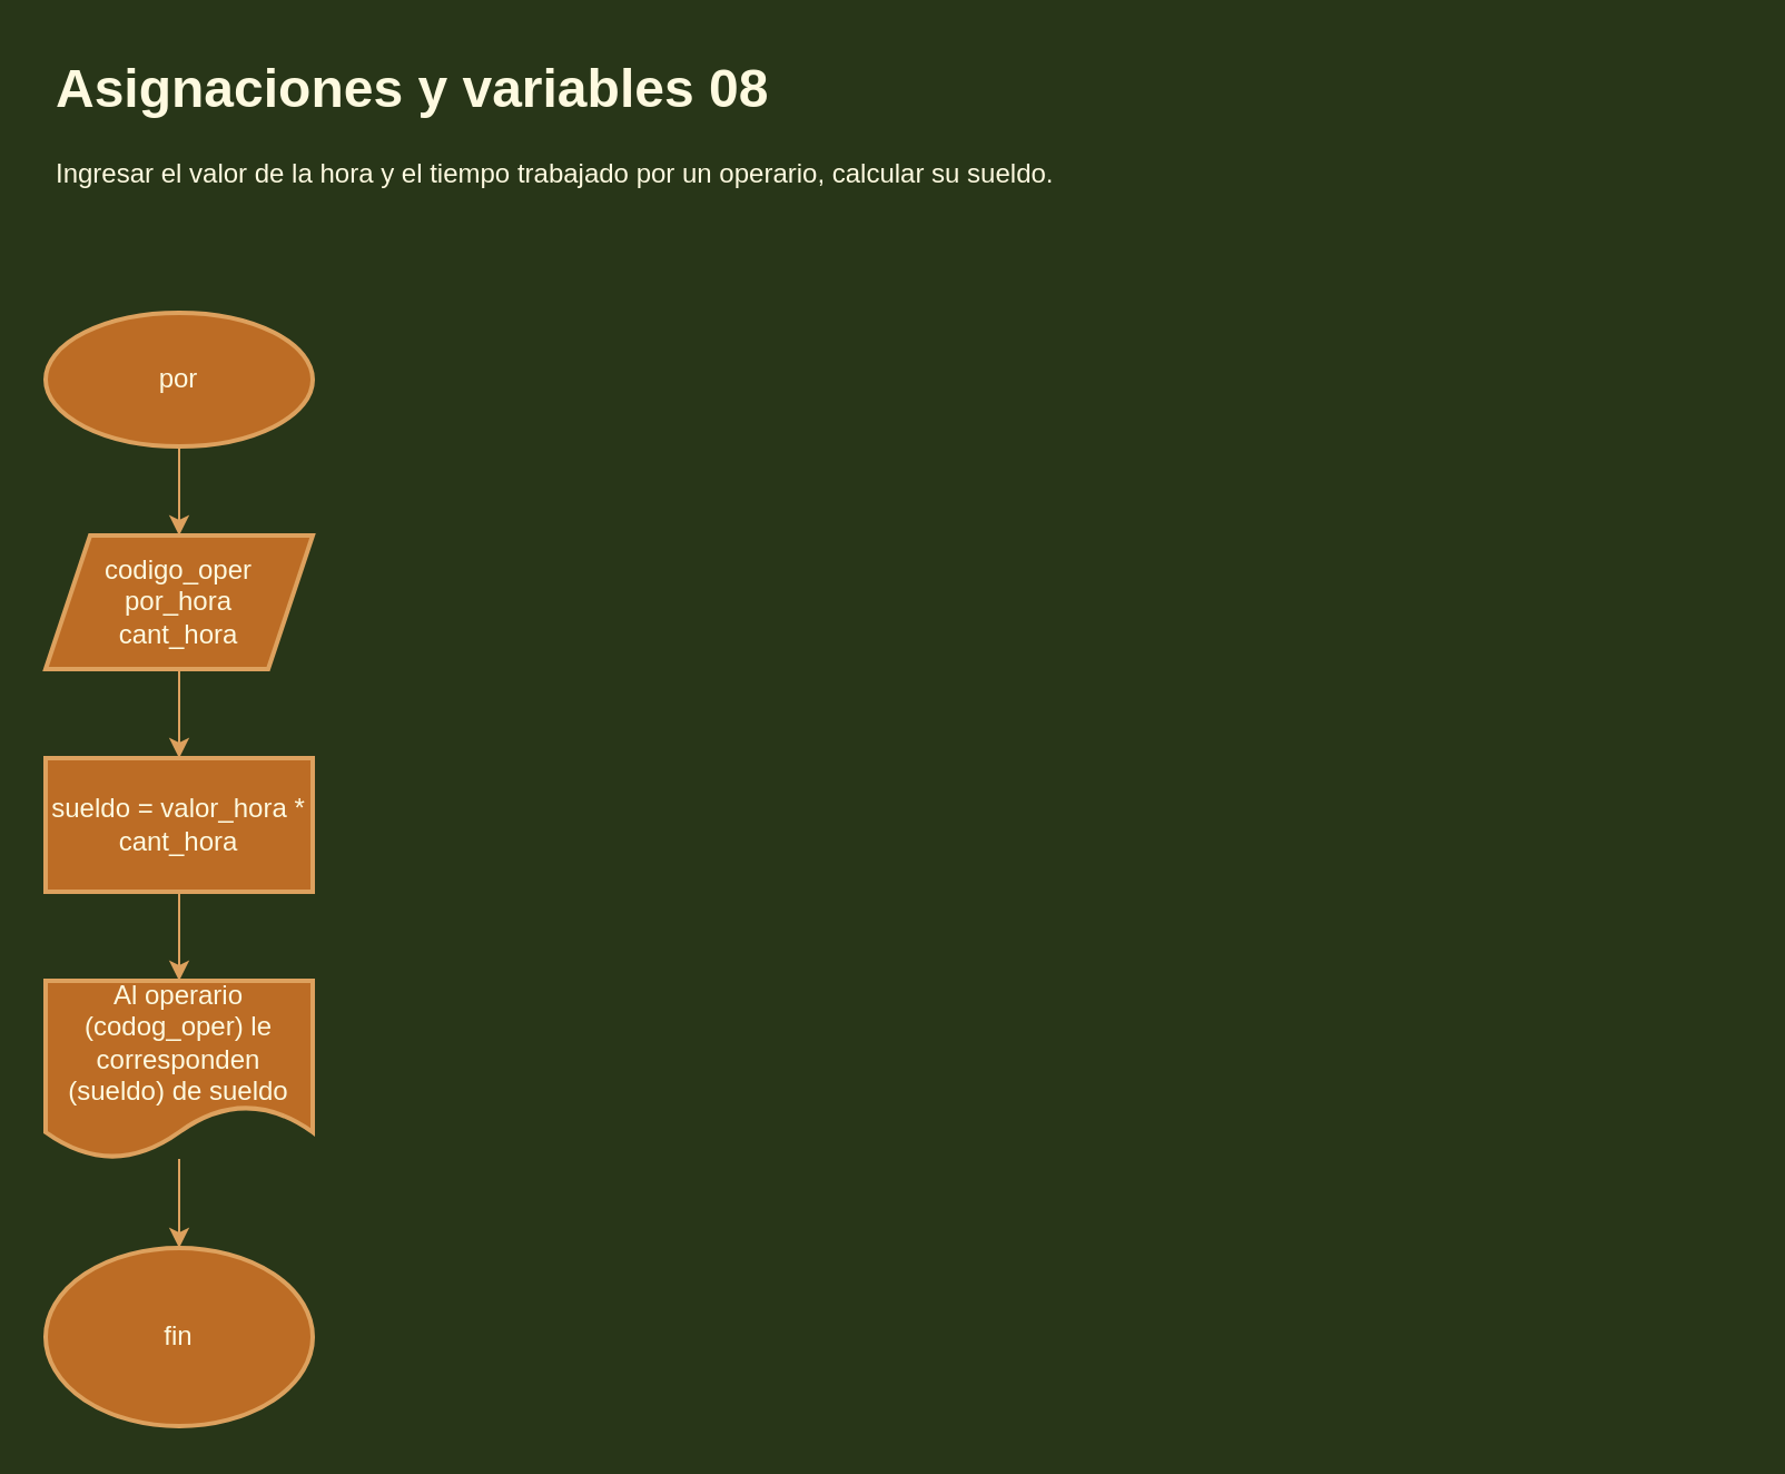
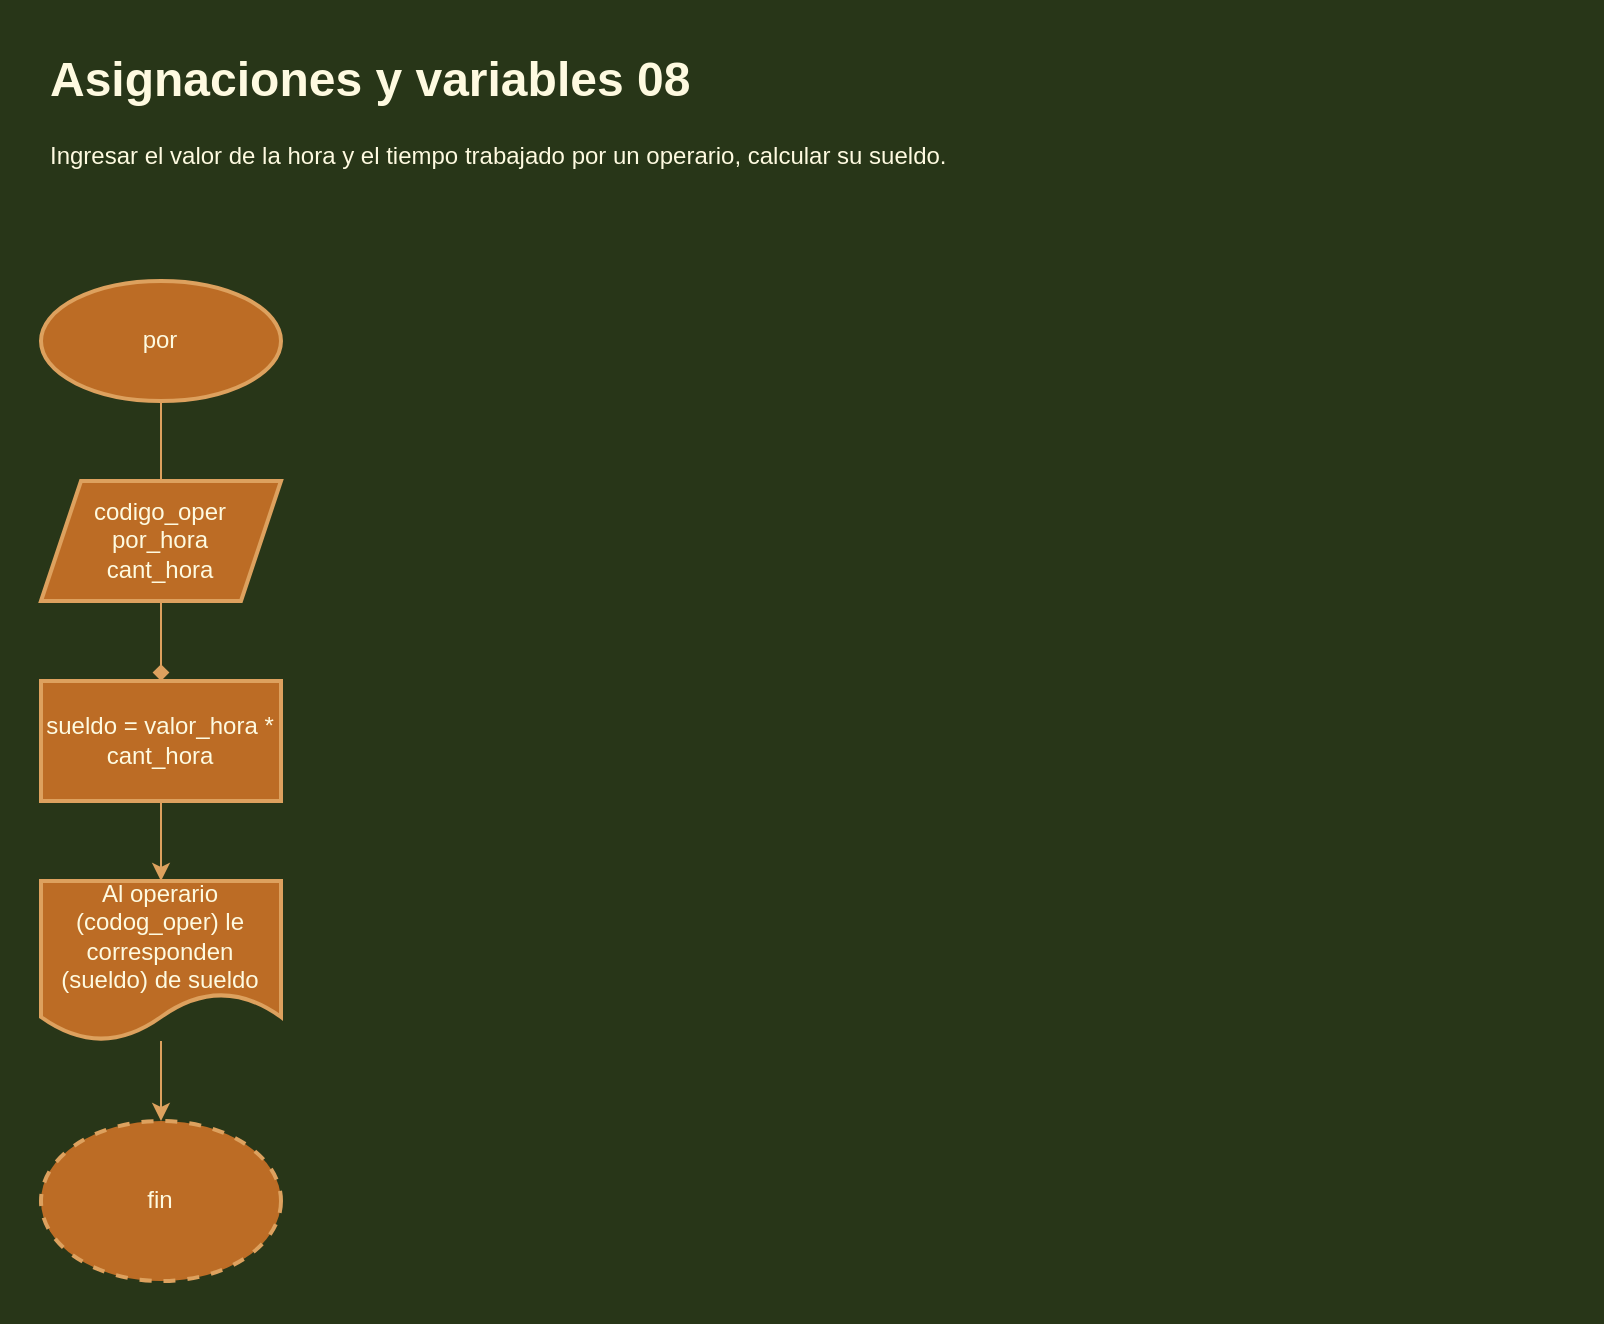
- <mxCell id="3" value="" style="edgeStyle=orthogonalEdgeStyle;rounded=0;orthogonalLoop=1;jettySize=auto;html=1;labelBackgroundColor=#283618;strokeColor=#DDA15E;fontColor=#FEFAE0;" edge="1" parent="1" source="4" target="6"><mxGeometry relative="1" as="geometry" /></mxCell>
+ <mxCell id="3" value="" style="edgeStyle=orthogonalEdgeStyle;rounded=0;orthogonalLoop=1;jettySize=auto;html=1;labelBackgroundColor=#283618;strokeColor=#DDA15E;fontColor=#FEFAE0;endArrow=none;" edge="1" parent="1" source="4" target="6"><mxGeometry relative="1" as="geometry" /></mxCell>
- <mxCell id="5" value="" style="edgeStyle=orthogonalEdgeStyle;rounded=0;orthogonalLoop=1;jettySize=auto;html=1;labelBackgroundColor=#283618;strokeColor=#DDA15E;fontColor=#FEFAE0;" edge="1" parent="1" source="6" target="8"><mxGeometry relative="1" as="geometry" /></mxCell>
+ <mxCell id="5" value="" style="edgeStyle=orthogonalEdgeStyle;rounded=0;orthogonalLoop=1;jettySize=auto;html=1;labelBackgroundColor=#283618;strokeColor=#DDA15E;fontColor=#FEFAE0;endArrow=diamond;" edge="1" parent="1" source="6" target="8"><mxGeometry relative="1" as="geometry" /></mxCell>
- <mxCell id="11" value="fin" style="ellipse;whiteSpace=wrap;html=1;strokeWidth=2;fillColor=#BC6C25;strokeColor=#DDA15E;fontColor=#FEFAE0;" vertex="1" parent="1"><mxGeometry x="20" y="560" width="120" height="80" as="geometry" /></mxCell>
+ <mxCell id="11" value="fin" style="ellipse;whiteSpace=wrap;html=1;strokeWidth=2;fillColor=#BC6C25;strokeColor=#DDA15E;fontColor=#FEFAE0;dashed=1;" vertex="1" parent="1"><mxGeometry x="20" y="560" width="120" height="80" as="geometry" /></mxCell>
